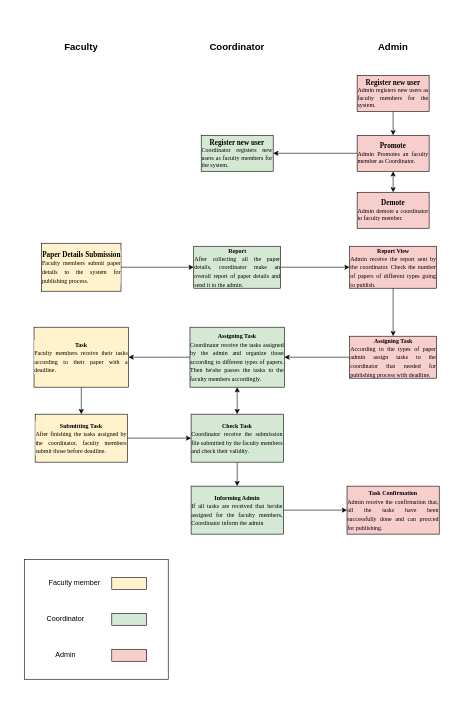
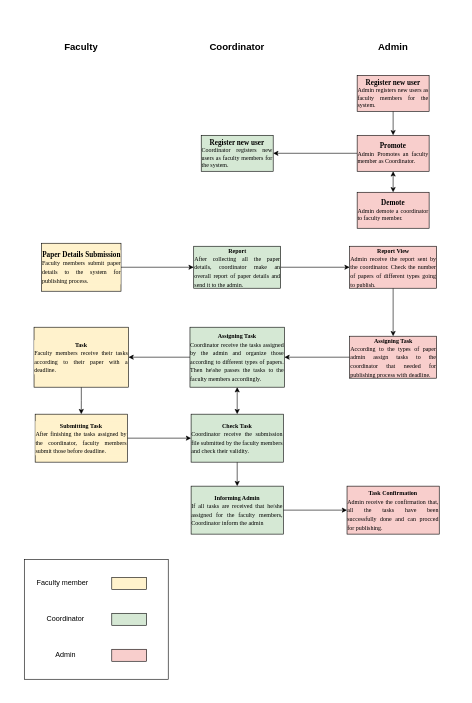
- <mxCell id="33" value="Faculty member" style="text;html=1;strokeColor=none;fillColor=none;align=center;verticalAlign=middle;whiteSpace=wrap;rounded=0;labelBackgroundColor=#FFFFFF;" vertex="1" parent="1"><mxGeometry x="74" y="962" width="100" height="20" as="geometry" /></mxCell>
+ <mxCell id="33" value="Faculty member" style="text;html=1;strokeColor=none;fillColor=none;align=center;verticalAlign=middle;whiteSpace=wrap;rounded=0;labelBackgroundColor=#FFFFFF;" vertex="1" parent="1"><mxGeometry x="54" y="962" width="100" height="20" as="geometry" /></mxCell>
